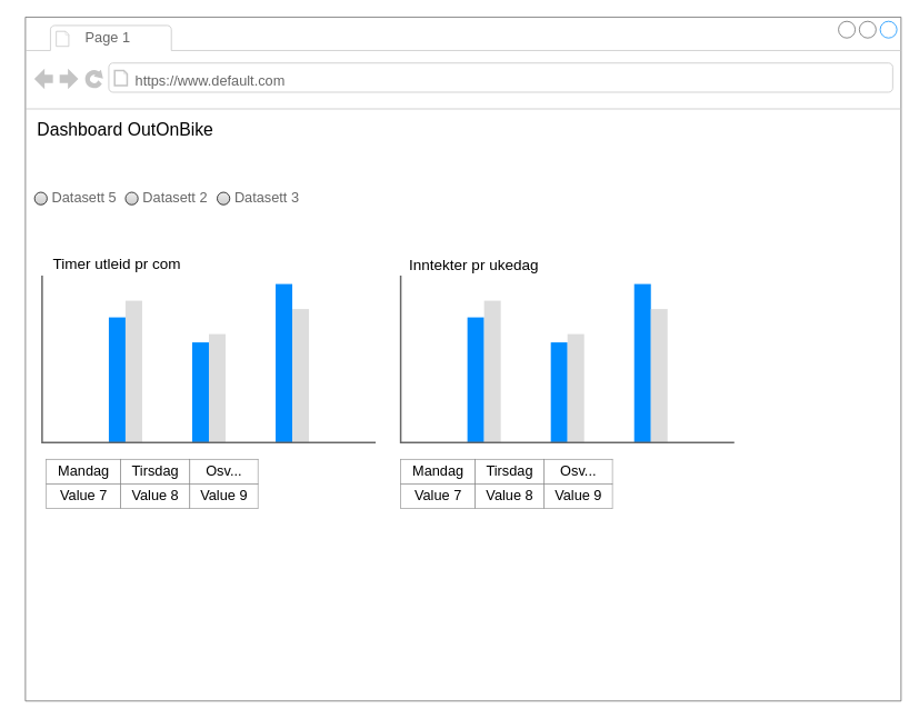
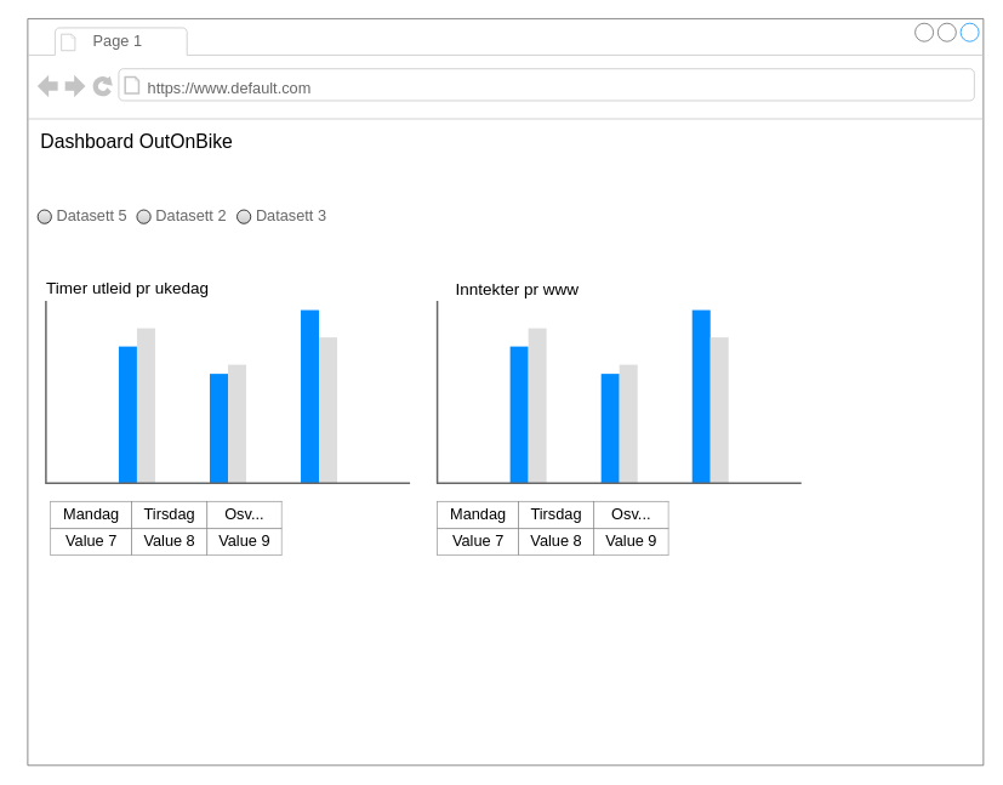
- <mxCell id="11" value="&lt;font style=&quot;font-size: 18px&quot;&gt;Timer utleid pr com&lt;/font&gt;" style="text;html=1;strokeColor=none;fillColor=none;align=center;verticalAlign=middle;whiteSpace=wrap;rounded=0;fontSize=21;" vertex="1" parent="2"><mxGeometry x="-10" y="270" width="240" height="50" as="geometry" /></mxCell>
+ <mxCell id="11" value="&lt;font style=&quot;font-size: 18px&quot;&gt;Timer utleid pr ukedag&lt;/font&gt;" style="text;html=1;strokeColor=none;fillColor=none;align=center;verticalAlign=middle;whiteSpace=wrap;rounded=0;fontSize=21;" vertex="1" parent="2"><mxGeometry x="-10" y="270" width="240" height="50" as="geometry" /></mxCell>
- <mxCell id="12" value="&lt;font style=&quot;font-size: 18px&quot;&gt;Inntekter pr ukedag&lt;/font&gt;" style="text;html=1;strokeColor=none;fillColor=none;align=center;verticalAlign=middle;whiteSpace=wrap;rounded=0;fontSize=21;" vertex="1" parent="2"><mxGeometry x="418" y="271" width="240" height="50" as="geometry" /></mxCell>
+ <mxCell id="12" value="&lt;font style=&quot;font-size: 18px&quot;&gt;Inntekter pr www&lt;/font&gt;" style="text;html=1;strokeColor=none;fillColor=none;align=center;verticalAlign=middle;whiteSpace=wrap;rounded=0;fontSize=21;" vertex="1" parent="2"><mxGeometry x="418" y="271" width="240" height="50" as="geometry" /></mxCell>
